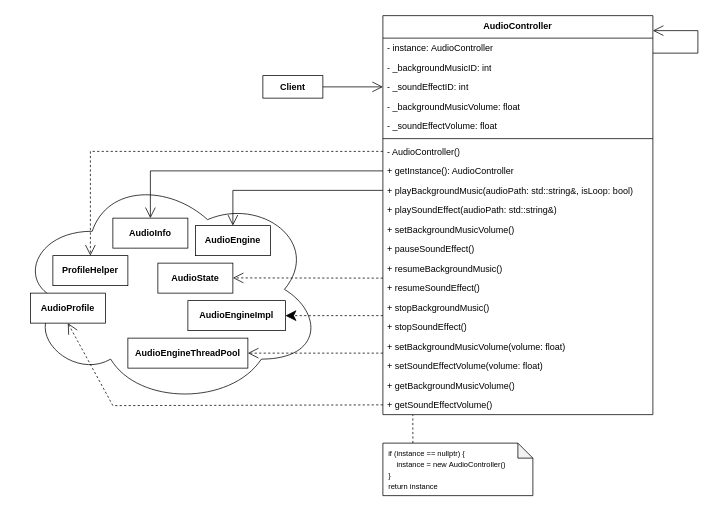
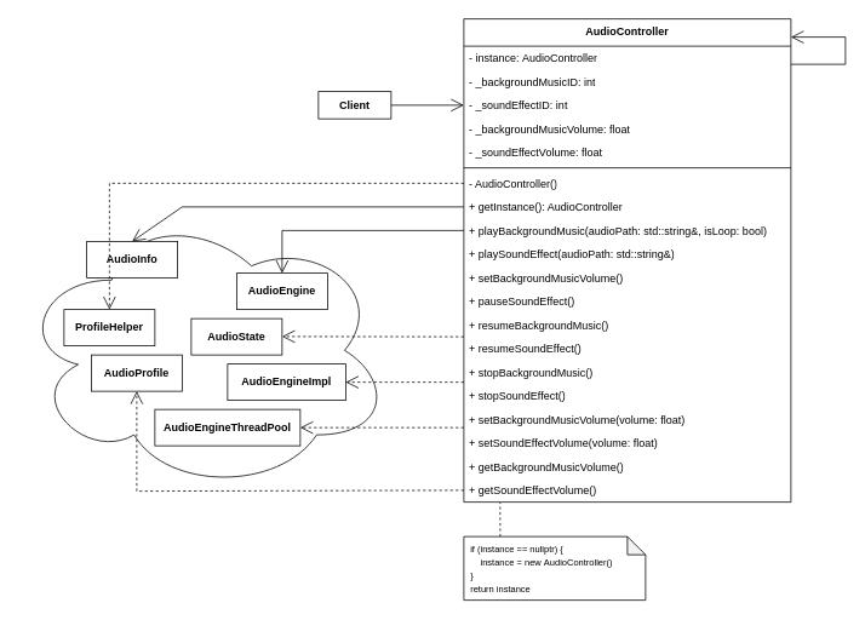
- <mxCell id="33" value="&lt;b&gt;AudioInfo&lt;/b&gt;" style="html=1;whiteSpace=wrap;" vertex="1" parent="1"><mxGeometry x="150" y="290" width="100" height="40" as="geometry" /></mxCell>
+ <mxCell id="33" value="&lt;b&gt;AudioInfo&lt;/b&gt;" style="html=1;whiteSpace=wrap;" vertex="1" parent="1"><mxGeometry x="95" y="265" width="100" height="40" as="geometry" /></mxCell>
- <mxCell id="29" value="&lt;b&gt;AudioProfile&lt;/b&gt;" style="html=1;whiteSpace=wrap;" vertex="1" parent="1"><mxGeometry x="40" y="390" width="100" height="40" as="geometry" /></mxCell>
+ <mxCell id="29" value="&lt;b&gt;AudioProfile&lt;/b&gt;" style="html=1;whiteSpace=wrap;" vertex="1" parent="1"><mxGeometry x="100" y="390" width="100" height="40" as="geometry" /></mxCell>
- <mxCell id="41" value="" style="endArrow=classic;endSize=12;dashed=1;html=1;rounded=0;entryX=1;entryY=0.5;entryDx=0;entryDy=0;exitX=0;exitY=0.923;exitDx=0;exitDy=0;exitPerimeter=0;" edge="1" parent="1" source="17" target="30"><mxGeometry width="160" relative="1" as="geometry"><mxPoint x="490" y="420" as="sourcePoint" /><mxPoint x="440" y="420" as="targetPoint" /><Array as="points" /></mxGeometry></mxCell>
+ <mxCell id="41" value="" style="endArrow=open;endSize=12;dashed=1;html=1;rounded=0;entryX=1;entryY=0.5;entryDx=0;entryDy=0;exitX=0;exitY=0.923;exitDx=0;exitDy=0;exitPerimeter=0;" edge="1" parent="1" source="17" target="30"><mxGeometry width="160" relative="1" as="geometry"><mxPoint x="490" y="420" as="sourcePoint" /><mxPoint x="440" y="420" as="targetPoint" /><Array as="points" /></mxGeometry></mxCell>
